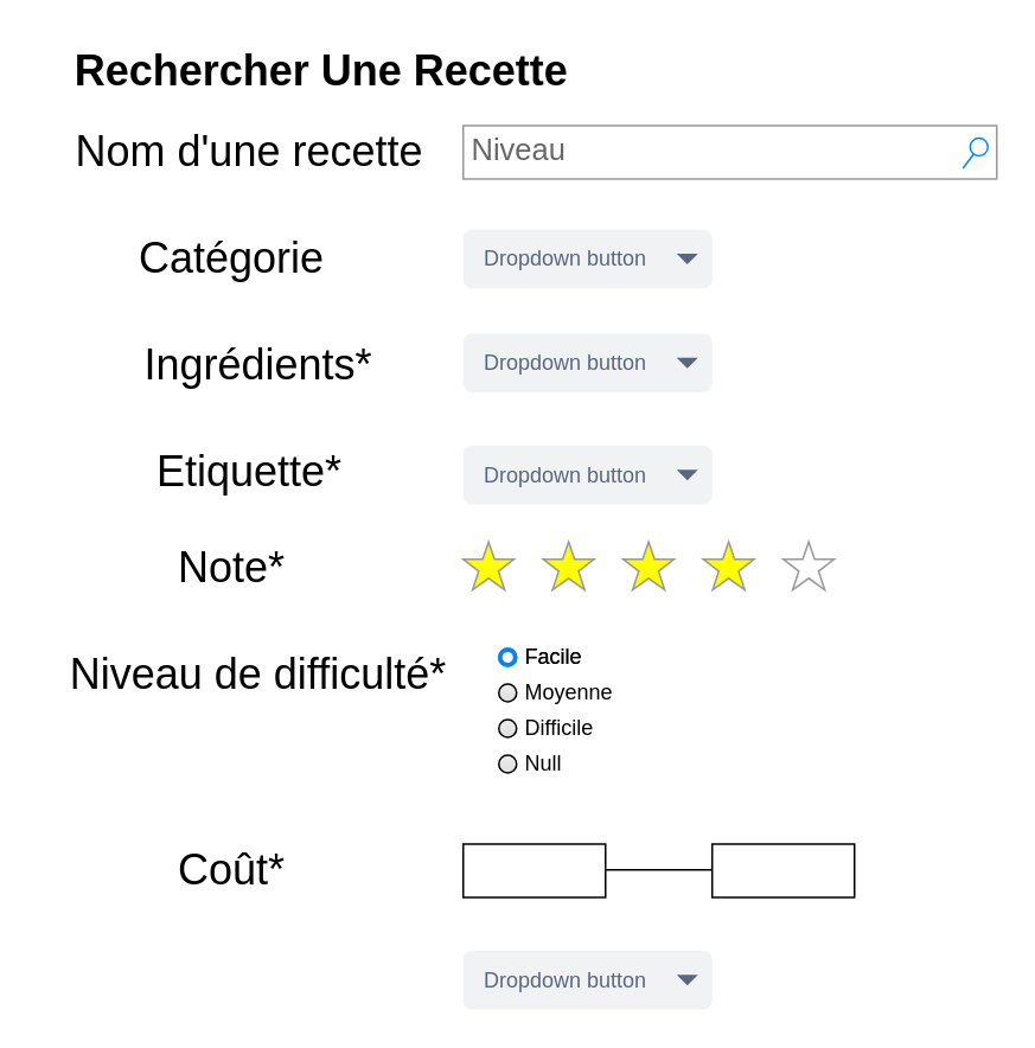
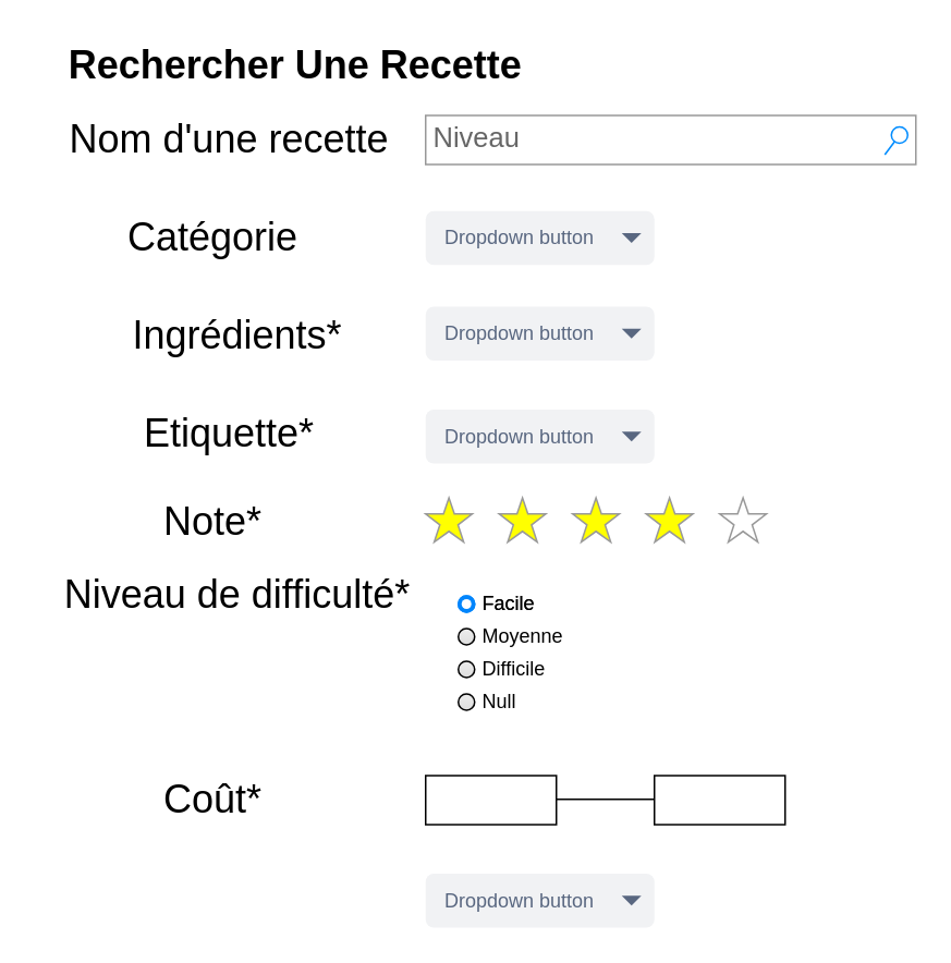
- <mxCell id="13" value="&lt;font style=&quot;font-size: 24px;&quot;&gt;Niveau de difficulté*&lt;/font&gt;" style="text;html=1;align=center;verticalAlign=middle;whiteSpace=wrap;rounded=0;" parent="1" vertex="1"><mxGeometry x="30" y="364" width="230" height="30" as="geometry" /></mxCell>
+ <mxCell id="13" value="&lt;font style=&quot;font-size: 24px;&quot;&gt;Niveau de difficulté*&lt;/font&gt;" style="text;html=1;align=center;verticalAlign=middle;whiteSpace=wrap;rounded=0;" parent="1" vertex="1"><mxGeometry x="30" y="349" width="230" height="30" as="geometry" /></mxCell>
